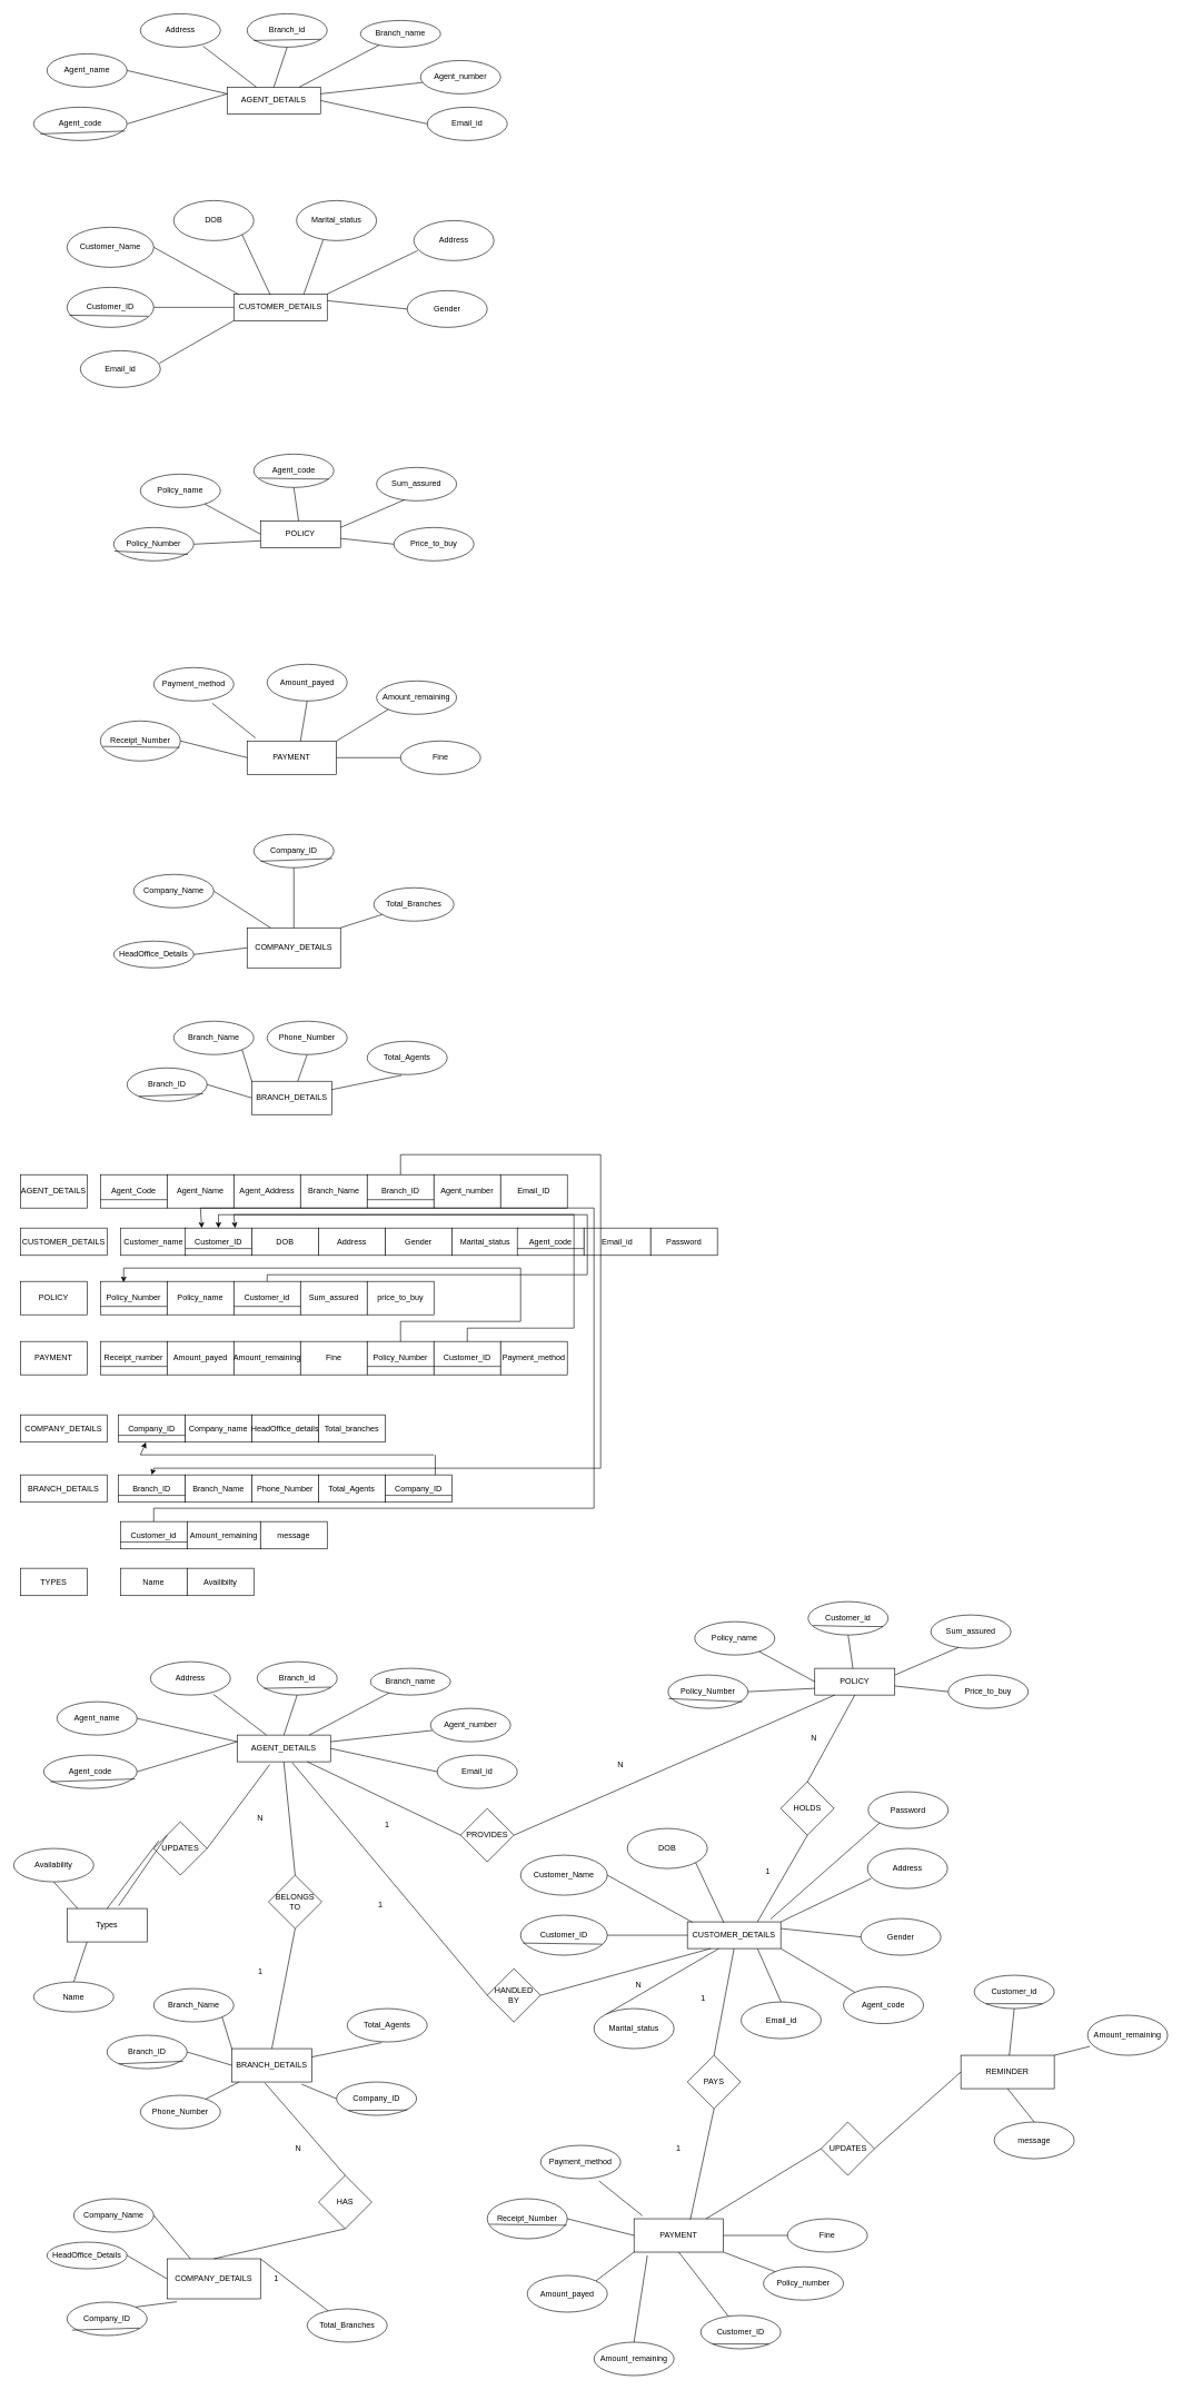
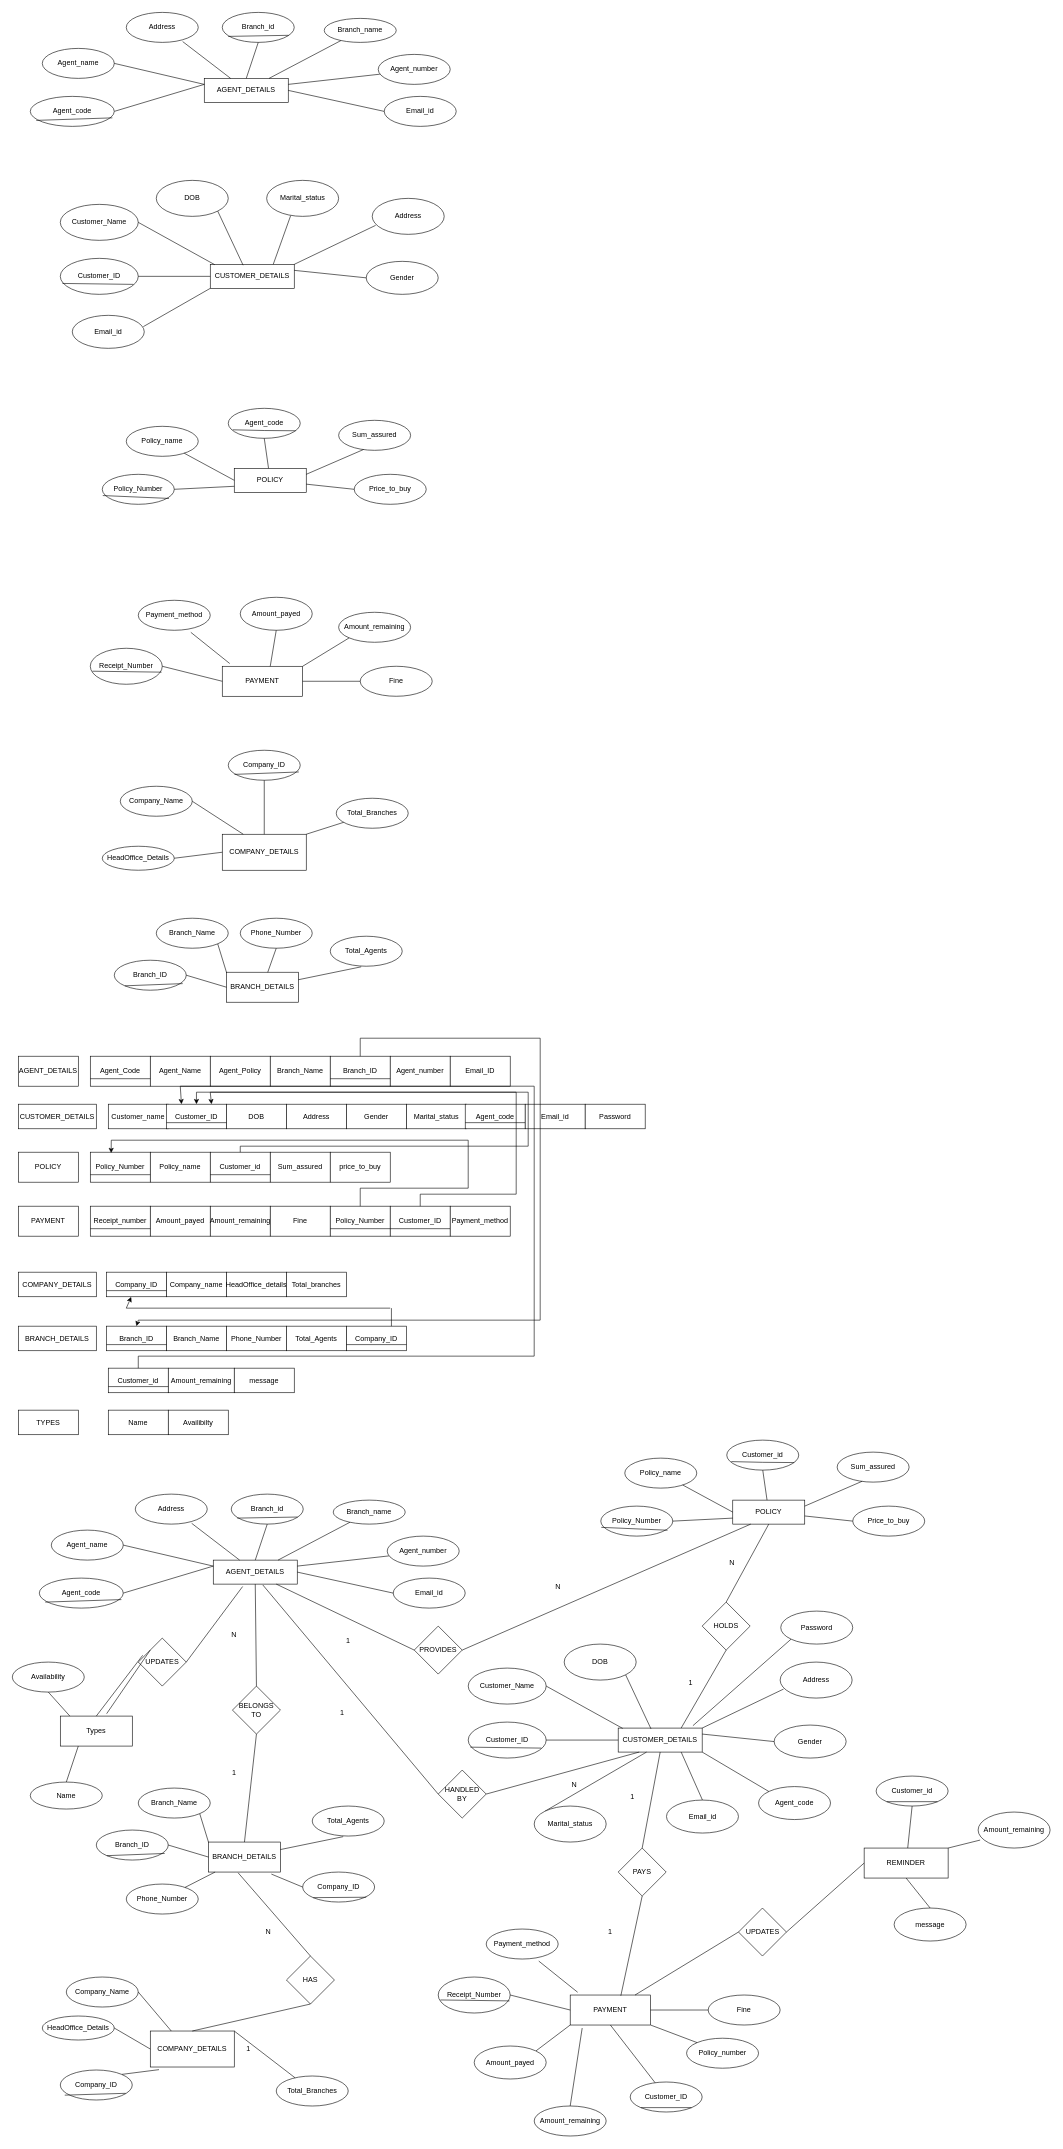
- <mxCell id="71" value="Agent_Address" style="rounded=0;whiteSpace=wrap;html=1;" parent="1" vertex="1"><mxGeometry x="350" y="1760" width="100" height="50" as="geometry" /></mxCell>
+ <mxCell id="71" value="Agent_Policy" style="rounded=0;whiteSpace=wrap;html=1;" parent="1" vertex="1"><mxGeometry x="350" y="1760" width="100" height="50" as="geometry" /></mxCell>
- <mxCell id="153" value="BELONGS&lt;br&gt;TO" style="rhombus;whiteSpace=wrap;html=1;" parent="1" vertex="1"><mxGeometry x="402" y="2810" width="80" height="80" as="geometry" /></mxCell>
+ <mxCell id="153" value="BELONGS&lt;br&gt;TO" style="rhombus;whiteSpace=wrap;html=1;" parent="1" vertex="1"><mxGeometry x="387" y="2810" width="80" height="80" as="geometry" /></mxCell>
